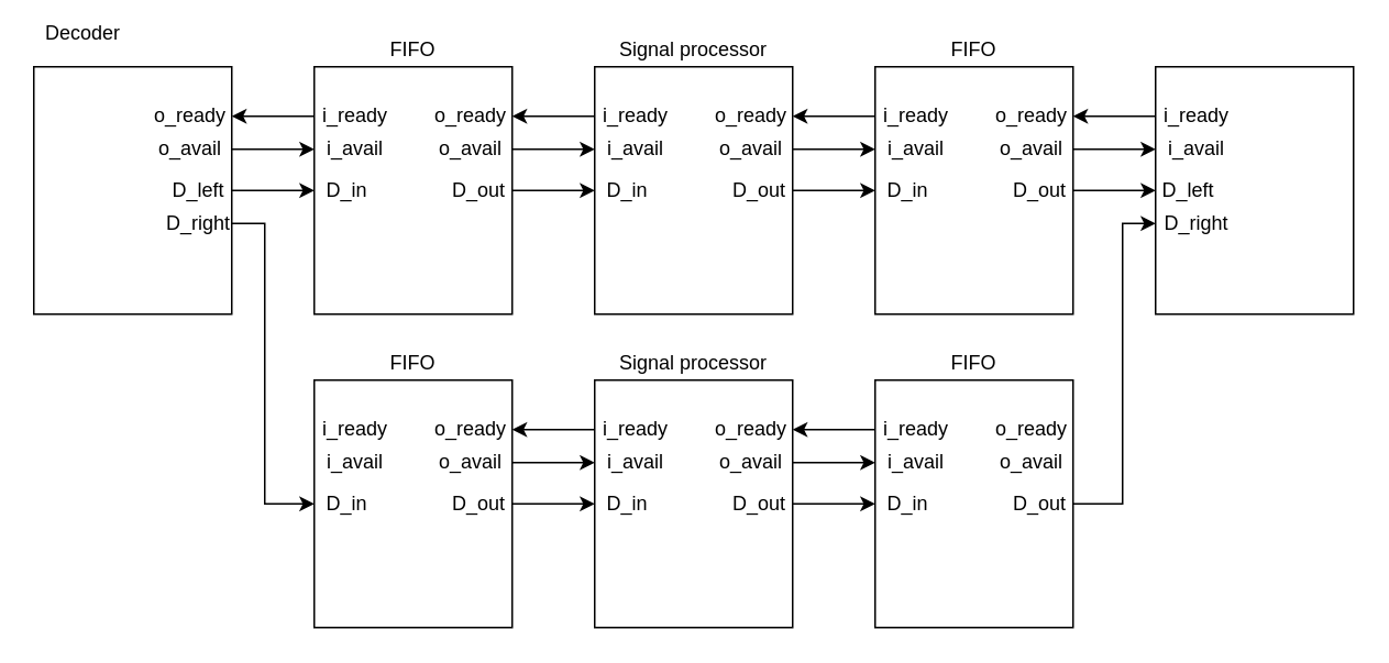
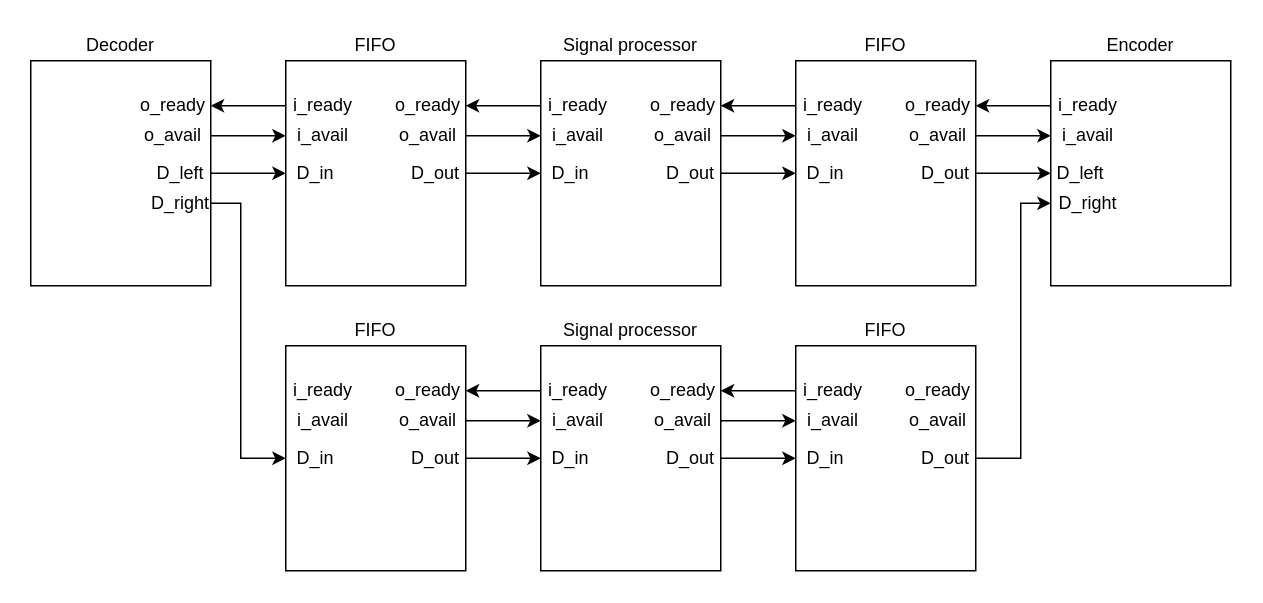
- <mxCell id="8" value="Decoder" style="text;html=1;strokeColor=none;fillColor=none;align=center;verticalAlign=middle;whiteSpace=wrap;rounded=0;" vertex="1" parent="1"><mxGeometry x="25" y="10" width="50" height="20" as="geometry" /></mxCell>
+ <mxCell id="8" value="Decoder" style="text;html=1;strokeColor=none;fillColor=none;align=center;verticalAlign=middle;whiteSpace=wrap;rounded=0;" vertex="1" parent="1"><mxGeometry x="55" y="20" width="50" height="20" as="geometry" /></mxCell>
+ <mxCell id="42" value="Encoder" style="text;html=1;strokeColor=none;fillColor=none;align=center;verticalAlign=middle;whiteSpace=wrap;rounded=0;" vertex="1" parent="1"><mxGeometry x="735" y="20" width="50" height="20" as="geometry" /></mxCell>
